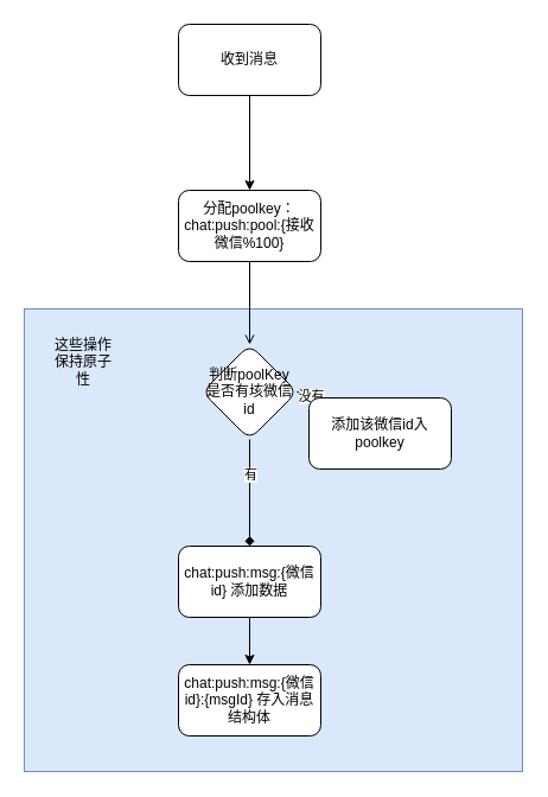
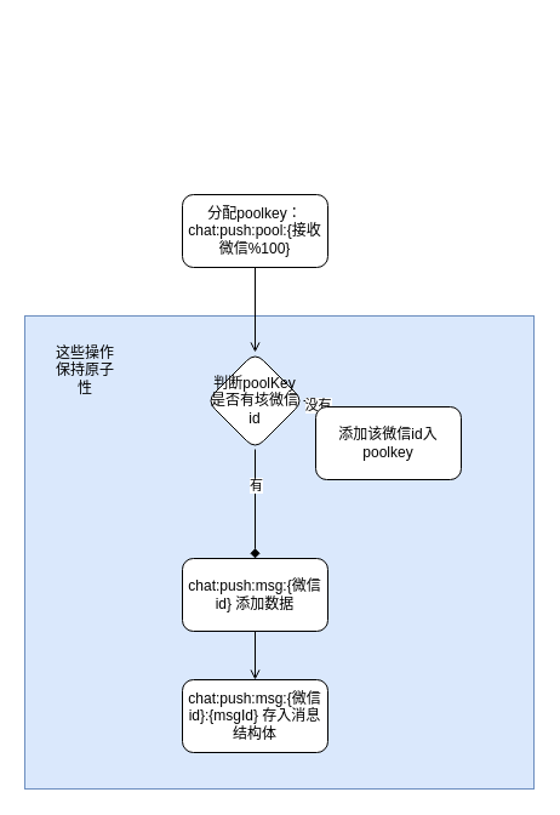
- <mxCell id="4" value="收到消息" style="rounded=1;whiteSpace=wrap;html=1;" parent="1" vertex="1"><mxGeometry x="150" y="20" width="120" height="60" as="geometry" /></mxCell>
- <mxCell id="3" value="" style="edgeStyle=orthogonalEdgeStyle;rounded=0;orthogonalLoop=1;jettySize=auto;html=1;" parent="1" source="4" target="6" edge="1"><mxGeometry relative="1" as="geometry" /></mxCell>
- <mxCell id="12" value="" style="edgeStyle=orthogonalEdgeStyle;rounded=0;orthogonalLoop=1;jettySize=auto;html=1;" edge="1" parent="1" source="13" target="15"><mxGeometry relative="1" as="geometry" /></mxCell>
+ <mxCell id="12" value="" style="edgeStyle=orthogonalEdgeStyle;rounded=0;orthogonalLoop=1;jettySize=auto;html=1;endArrow=open;" edge="1" parent="1" source="13" target="15"><mxGeometry relative="1" as="geometry" /></mxCell>
